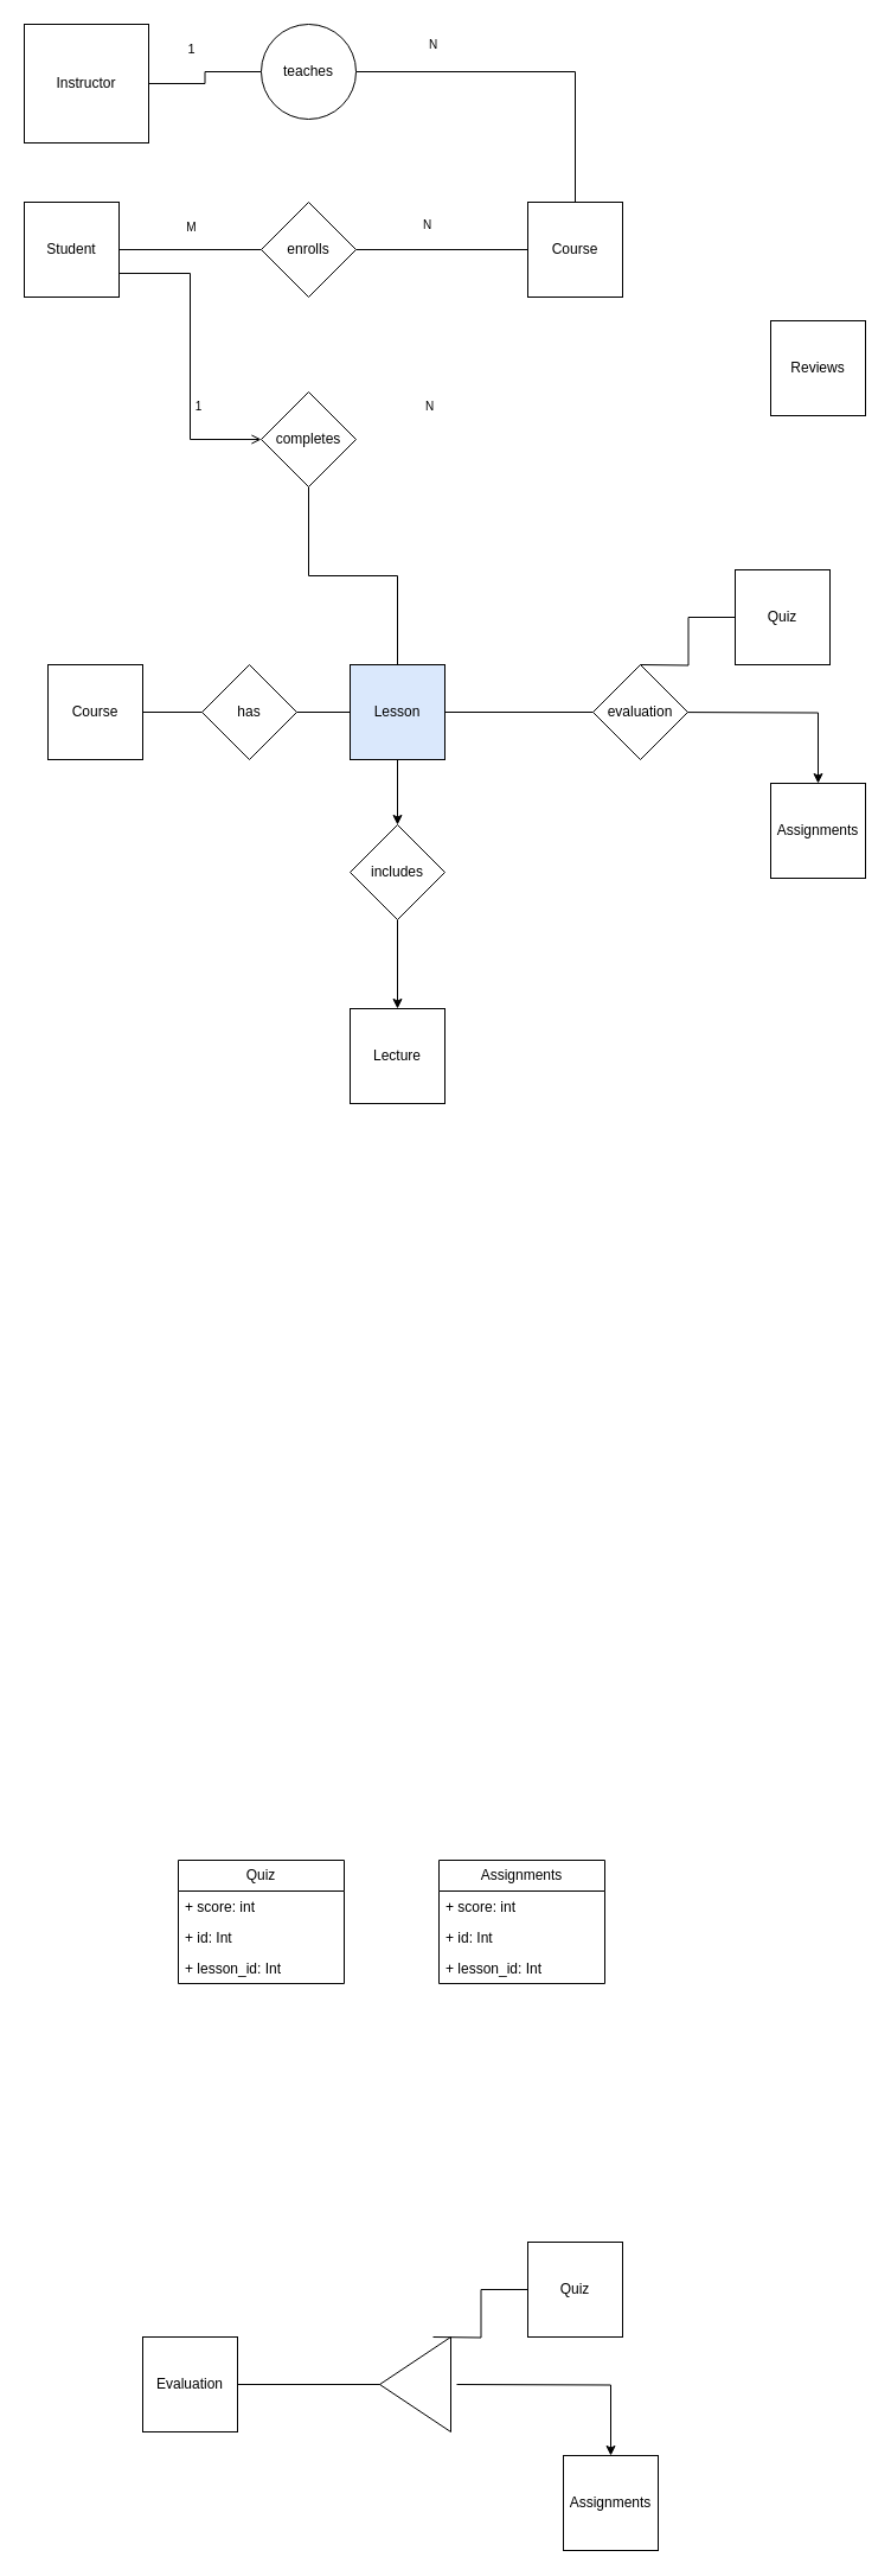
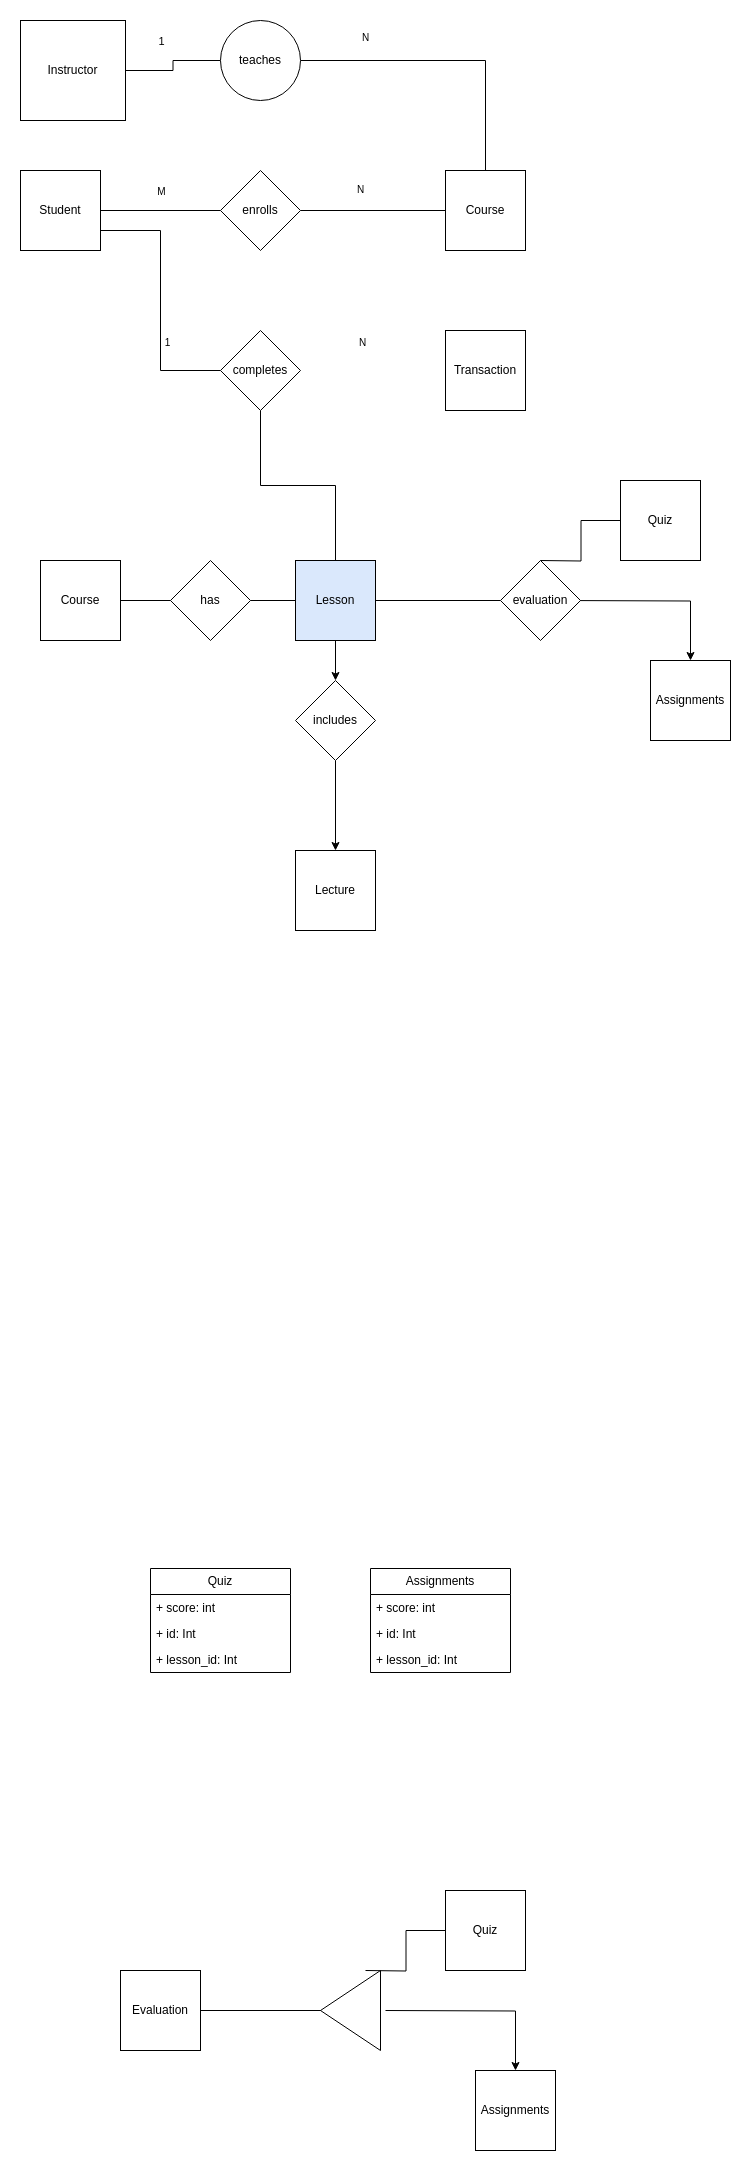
- <mxCell id="7" value="Reviews" style="whiteSpace=wrap;html=1;aspect=fixed;" parent="1" vertex="1"><mxGeometry x="650" y="270" width="80" height="80" as="geometry" /></mxCell>
- <mxCell id="29" style="edgeStyle=orthogonalEdgeStyle;rounded=0;orthogonalLoop=1;jettySize=auto;html=1;exitX=1;exitY=0.75;exitDx=0;exitDy=0;entryX=0;entryY=0.5;entryDx=0;entryDy=0;endArrow=open;endFill=0;" parent="1" source="6" target="31" edge="1"><mxGeometry relative="1" as="geometry"><mxPoint x="100" y="370" as="sourcePoint" /></mxGeometry></mxCell>
+ <mxCell id="29" style="edgeStyle=orthogonalEdgeStyle;rounded=0;orthogonalLoop=1;jettySize=auto;html=1;exitX=1;exitY=0.75;exitDx=0;exitDy=0;entryX=0;entryY=0.5;entryDx=0;entryDy=0;endArrow=none;endFill=0;" parent="1" source="6" target="31" edge="1"><mxGeometry relative="1" as="geometry"><mxPoint x="100" y="370" as="sourcePoint" /></mxGeometry></mxCell>
+ <mxCell id="27" value="Transaction" style="whiteSpace=wrap;html=1;aspect=fixed;" parent="1" vertex="1"><mxGeometry x="445" y="330" width="80" height="80" as="geometry" /></mxCell>
- <mxCell id="50" value="includes" style="rhombus;whiteSpace=wrap;html=1;" vertex="1" parent="1"><mxGeometry x="295" y="695" width="80" height="80" as="geometry" /></mxCell>
+ <mxCell id="50" value="includes" style="rhombus;whiteSpace=wrap;html=1;" vertex="1" parent="1"><mxGeometry x="295" y="680" width="80" height="80" as="geometry" /></mxCell>
